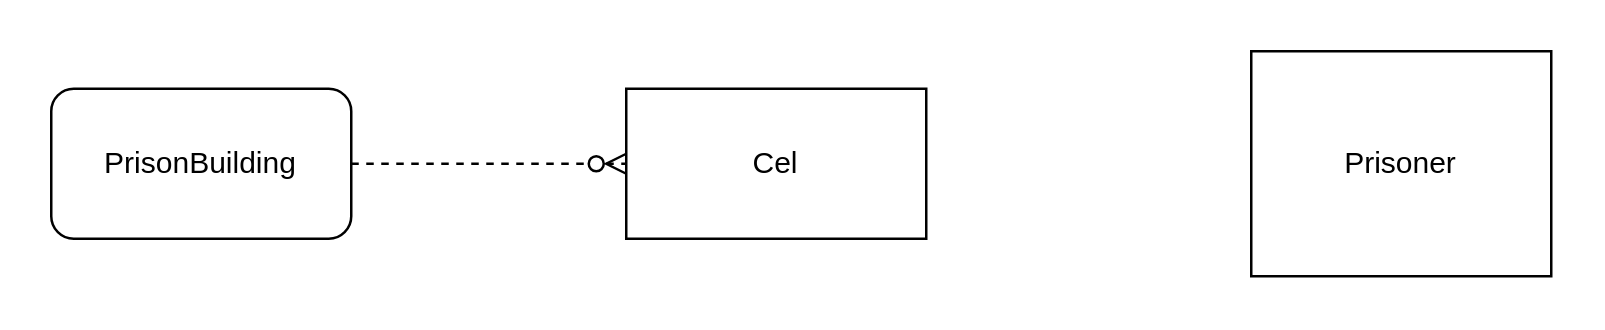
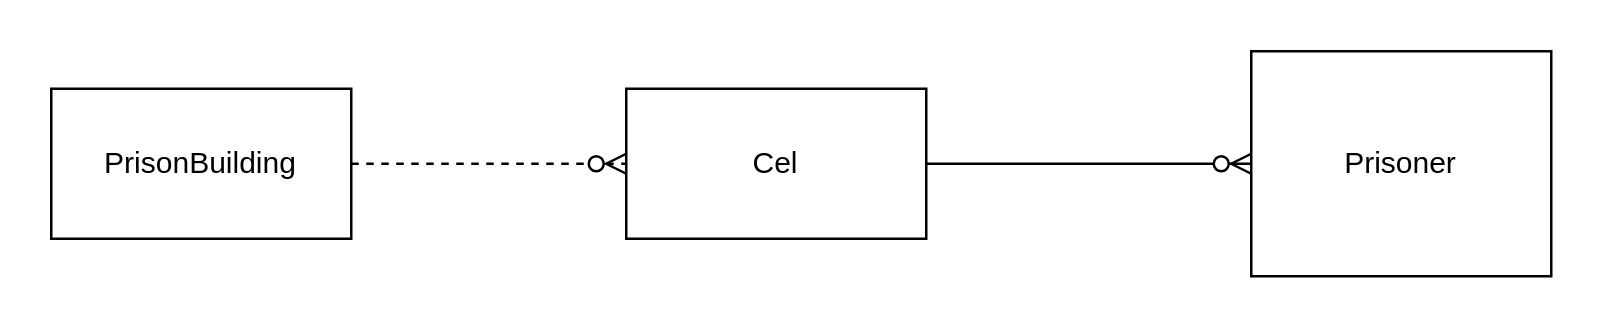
- <mxCell id="2" value="PrisonBuilding" style="whiteSpace=wrap;html=1;rounded=1;" vertex="1" parent="1"><mxGeometry x="20" y="35" width="120" height="60" as="geometry" /></mxCell>
+ <mxCell id="2" value="PrisonBuilding" style="rounded=0;whiteSpace=wrap;html=1;" vertex="1" parent="1"><mxGeometry x="20" y="35" width="120" height="60" as="geometry" /></mxCell>
+ <mxCell id="6" value="" style="edgeStyle=entityRelationEdgeStyle;fontSize=12;html=1;endArrow=ERzeroToMany;endFill=1;rounded=0;exitX=1;exitY=0.5;exitDx=0;exitDy=0;entryX=0;entryY=0.5;entryDx=0;entryDy=0;" edge="1" parent="1" source="3" target="5"><mxGeometry width="100" height="100" relative="1" as="geometry"><mxPoint x="350" y="135" as="sourcePoint" /><mxPoint x="460" y="135" as="targetPoint" /></mxGeometry></mxCell>
